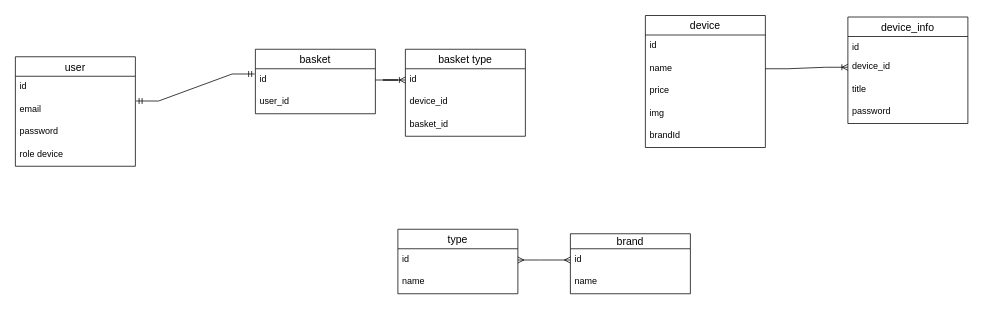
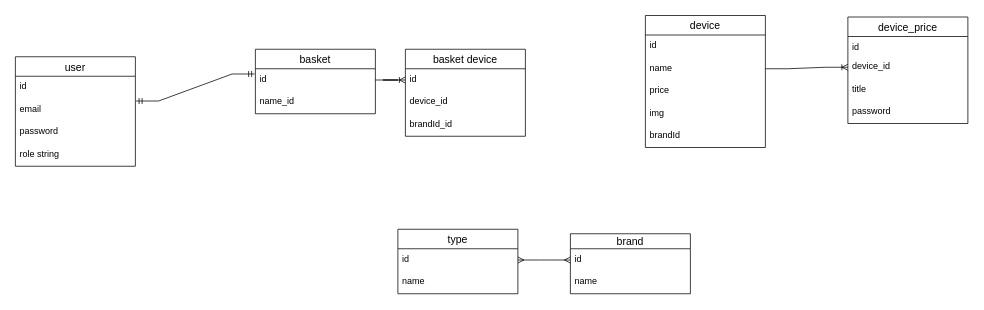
- <mxCell id="23" value="device_info" style="swimlane;fontStyle=0;childLayout=stackLayout;horizontal=1;startSize=26;horizontalStack=0;resizeParent=1;resizeParentMax=0;resizeLast=0;collapsible=1;marginBottom=0;align=center;fontSize=14;" vertex="1" parent="1"><mxGeometry x="1130" y="22" width="160" height="142" as="geometry" /></mxCell>
+ <mxCell id="23" value="device_price" style="swimlane;fontStyle=0;childLayout=stackLayout;horizontal=1;startSize=26;horizontalStack=0;resizeParent=1;resizeParentMax=0;resizeLast=0;collapsible=1;marginBottom=0;align=center;fontSize=14;" vertex="1" parent="1"><mxGeometry x="1130" y="22" width="160" height="142" as="geometry" /></mxCell>
- <mxCell id="30" value="basket type" style="swimlane;fontStyle=0;childLayout=stackLayout;horizontal=1;startSize=26;horizontalStack=0;resizeParent=1;resizeParentMax=0;resizeLast=0;collapsible=1;marginBottom=0;align=center;fontSize=14;" vertex="1" parent="1"><mxGeometry x="540" y="65" width="160" height="116" as="geometry" /></mxCell>
+ <mxCell id="30" value="basket device" style="swimlane;fontStyle=0;childLayout=stackLayout;horizontal=1;startSize=26;horizontalStack=0;resizeParent=1;resizeParentMax=0;resizeLast=0;collapsible=1;marginBottom=0;align=center;fontSize=14;" vertex="1" parent="1"><mxGeometry x="540" y="65" width="160" height="116" as="geometry" /></mxCell>
- <mxCell id="9" value="user_id" style="text;strokeColor=none;fillColor=none;spacingLeft=4;spacingRight=4;overflow=hidden;rotatable=0;points=[[0,0.5],[1,0.5]];portConstraint=eastwest;fontSize=12;" vertex="1" parent="7"><mxGeometry y="56" width="160" height="30" as="geometry" /></mxCell>
+ <mxCell id="9" value="name_id" style="text;strokeColor=none;fillColor=none;spacingLeft=4;spacingRight=4;overflow=hidden;rotatable=0;points=[[0,0.5],[1,0.5]];portConstraint=eastwest;fontSize=12;" vertex="1" parent="7"><mxGeometry y="56" width="160" height="30" as="geometry" /></mxCell>
- <mxCell id="33" value="basket_id" style="text;strokeColor=none;fillColor=none;spacingLeft=4;spacingRight=4;overflow=hidden;rotatable=0;points=[[0,0.5],[1,0.5]];portConstraint=eastwest;fontSize=12;" vertex="1" parent="30"><mxGeometry y="86" width="160" height="30" as="geometry" /></mxCell>
+ <mxCell id="33" value="brandId_id" style="text;strokeColor=none;fillColor=none;spacingLeft=4;spacingRight=4;overflow=hidden;rotatable=0;points=[[0,0.5],[1,0.5]];portConstraint=eastwest;fontSize=12;" vertex="1" parent="30"><mxGeometry y="86" width="160" height="30" as="geometry" /></mxCell>
- <mxCell id="6" value="role device&#10;&#10;" style="text;strokeColor=none;fillColor=none;spacingLeft=4;spacingRight=4;overflow=hidden;rotatable=0;points=[[0,0.5],[1,0.5]];portConstraint=eastwest;fontSize=12;" vertex="1" parent="2"><mxGeometry y="116" width="160" height="30" as="geometry" /></mxCell>
+ <mxCell id="6" value="role string&#10;&#10;" style="text;strokeColor=none;fillColor=none;spacingLeft=4;spacingRight=4;overflow=hidden;rotatable=0;points=[[0,0.5],[1,0.5]];portConstraint=eastwest;fontSize=12;" vertex="1" parent="2"><mxGeometry y="116" width="160" height="30" as="geometry" /></mxCell>
